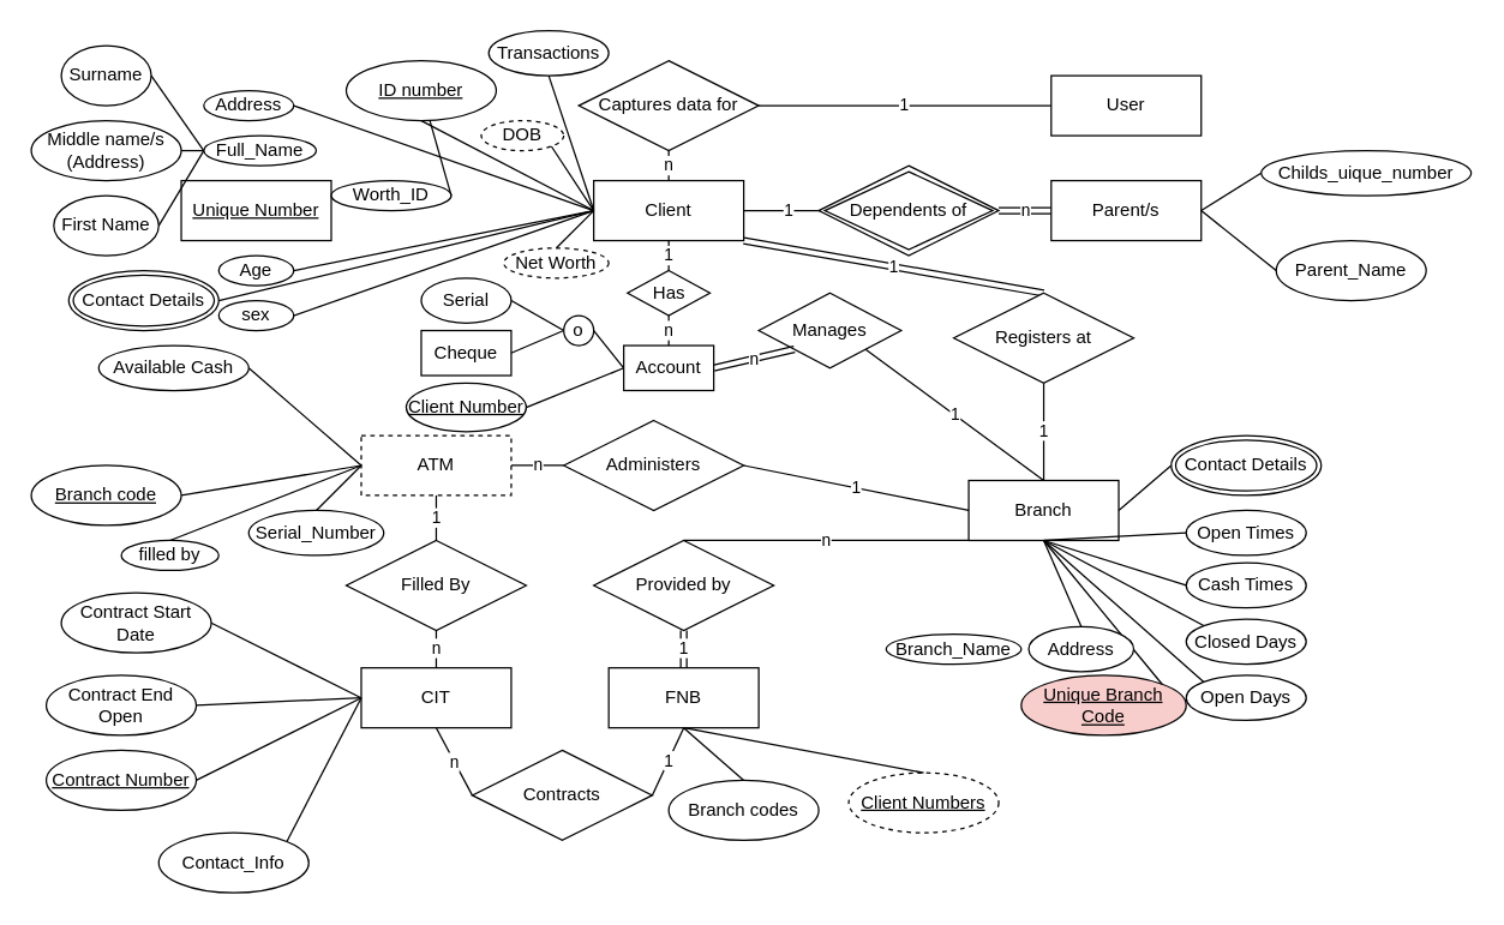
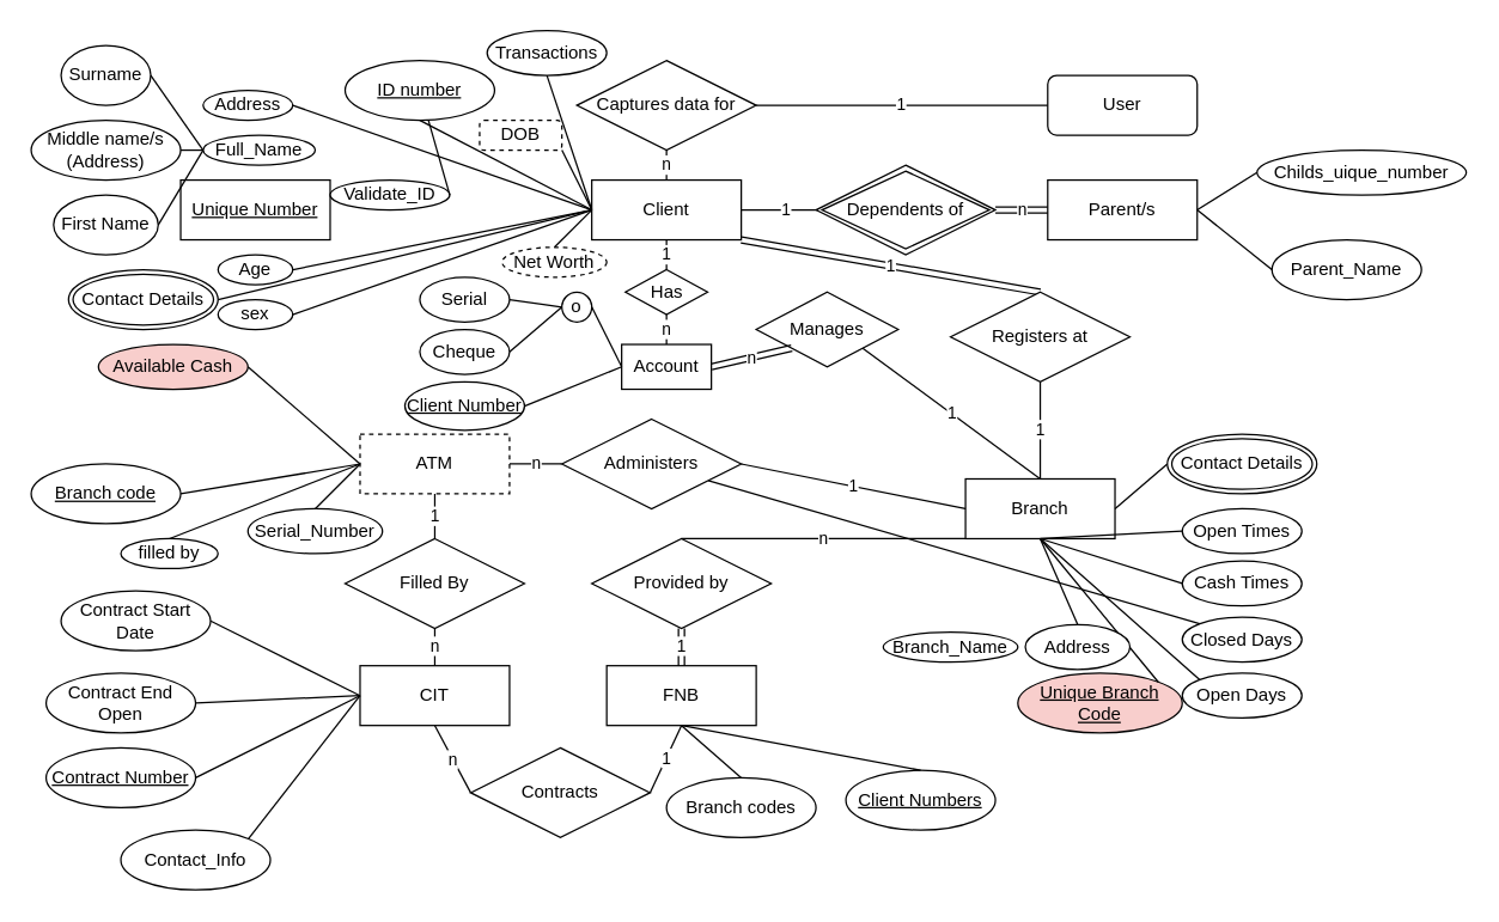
- <mxCell id="2" value="User" style="whiteSpace=wrap;html=1;align=center;" parent="1" vertex="1"><mxGeometry x="700" y="50" width="100" height="40" as="geometry" /></mxCell>
+ <mxCell id="2" value="User" style="whiteSpace=wrap;html=1;align=center;rounded=1;" parent="1" vertex="1"><mxGeometry x="700" y="50" width="100" height="40" as="geometry" /></mxCell>
- <mxCell id="93" value="DOB" style="ellipse;whiteSpace=wrap;html=1;align=center;dashed=1;" parent="1" vertex="1"><mxGeometry x="320" y="80" width="55" height="20" as="geometry" /></mxCell>
+ <mxCell id="93" value="DOB" style="whiteSpace=wrap;html=1;align=center;dashed=1;rounded=1;" parent="1" vertex="1"><mxGeometry x="320" y="80" width="55" height="20" as="geometry" /></mxCell>
- <mxCell id="101" value="Worth_ID" style="ellipse;whiteSpace=wrap;html=1;align=center;" vertex="1" parent="1"><mxGeometry x="220" y="120" width="80" height="20" as="geometry" /></mxCell>
+ <mxCell id="101" value="Validate_ID" style="ellipse;whiteSpace=wrap;html=1;align=center;" vertex="1" parent="1"><mxGeometry x="220" y="120" width="80" height="20" as="geometry" /></mxCell>
- <mxCell id="74" value="o" style="ellipse;whiteSpace=wrap;html=1;align=center;" parent="1" vertex="1"><mxGeometry x="375" y="210" width="20" height="20" as="geometry" /></mxCell>
+ <mxCell id="74" value="o" style="ellipse;whiteSpace=wrap;html=1;align=center;" parent="1" vertex="1"><mxGeometry x="375" y="195" width="20" height="20" as="geometry" /></mxCell>
- <mxCell id="22" value="Cheque" style="whiteSpace=wrap;html=1;align=center;rounded=0;" parent="1" vertex="1"><mxGeometry x="280" y="220" width="60" height="30" as="geometry" /></mxCell>
+ <mxCell id="22" value="Cheque" style="ellipse;whiteSpace=wrap;html=1;align=center;" parent="1" vertex="1"><mxGeometry x="280" y="220" width="60" height="30" as="geometry" /></mxCell>
- <mxCell id="50" value="Available Cash" style="ellipse;whiteSpace=wrap;html=1;align=center;" parent="1" vertex="1"><mxGeometry x="65" y="230" width="100" height="30" as="geometry" /></mxCell>
+ <mxCell id="50" value="Available Cash" style="ellipse;whiteSpace=wrap;html=1;align=center;fillColor=#f8cecc;" parent="1" vertex="1"><mxGeometry x="65" y="230" width="100" height="30" as="geometry" /></mxCell>
- <mxCell id="44" value="" style="endArrow=none;html=1;rounded=0;entryX=0.5;entryY=1;entryDx=0;entryDy=0;exitX=0;exitY=0;exitDx=0;exitDy=0;" parent="1" source="39" target="30" edge="1"><mxGeometry relative="1" as="geometry"><mxPoint x="350" y="260" as="sourcePoint" /><mxPoint x="510" y="260" as="targetPoint" /></mxGeometry></mxCell>
+ <mxCell id="44" value="" style="endArrow=none;html=1;rounded=0;exitX=0;exitY=0;exitDx=0;exitDy=0;" parent="1" source="39" target="46" edge="1"><mxGeometry relative="1" as="geometry"><mxPoint x="350" y="260" as="sourcePoint" /><mxPoint x="510" y="260" as="targetPoint" /></mxGeometry></mxCell>
- <mxCell id="78" value="Client Numbers" style="ellipse;whiteSpace=wrap;html=1;align=center;fontStyle=4;dashed=1;" parent="1" vertex="1"><mxGeometry x="565" y="515" width="100" height="40" as="geometry" /></mxCell>
+ <mxCell id="78" value="Client Numbers" style="ellipse;whiteSpace=wrap;html=1;align=center;fontStyle=4;" parent="1" vertex="1"><mxGeometry x="565" y="515" width="100" height="40" as="geometry" /></mxCell>
- <mxCell id="97" value="Contact_Info" style="ellipse;whiteSpace=wrap;html=1;align=center;" vertex="1" parent="1"><mxGeometry x="105" y="555" width="100" height="40" as="geometry" /></mxCell>
+ <mxCell id="97" value="Contact_Info" style="ellipse;whiteSpace=wrap;html=1;align=center;" vertex="1" parent="1"><mxGeometry x="80" y="555" width="100" height="40" as="geometry" /></mxCell>
